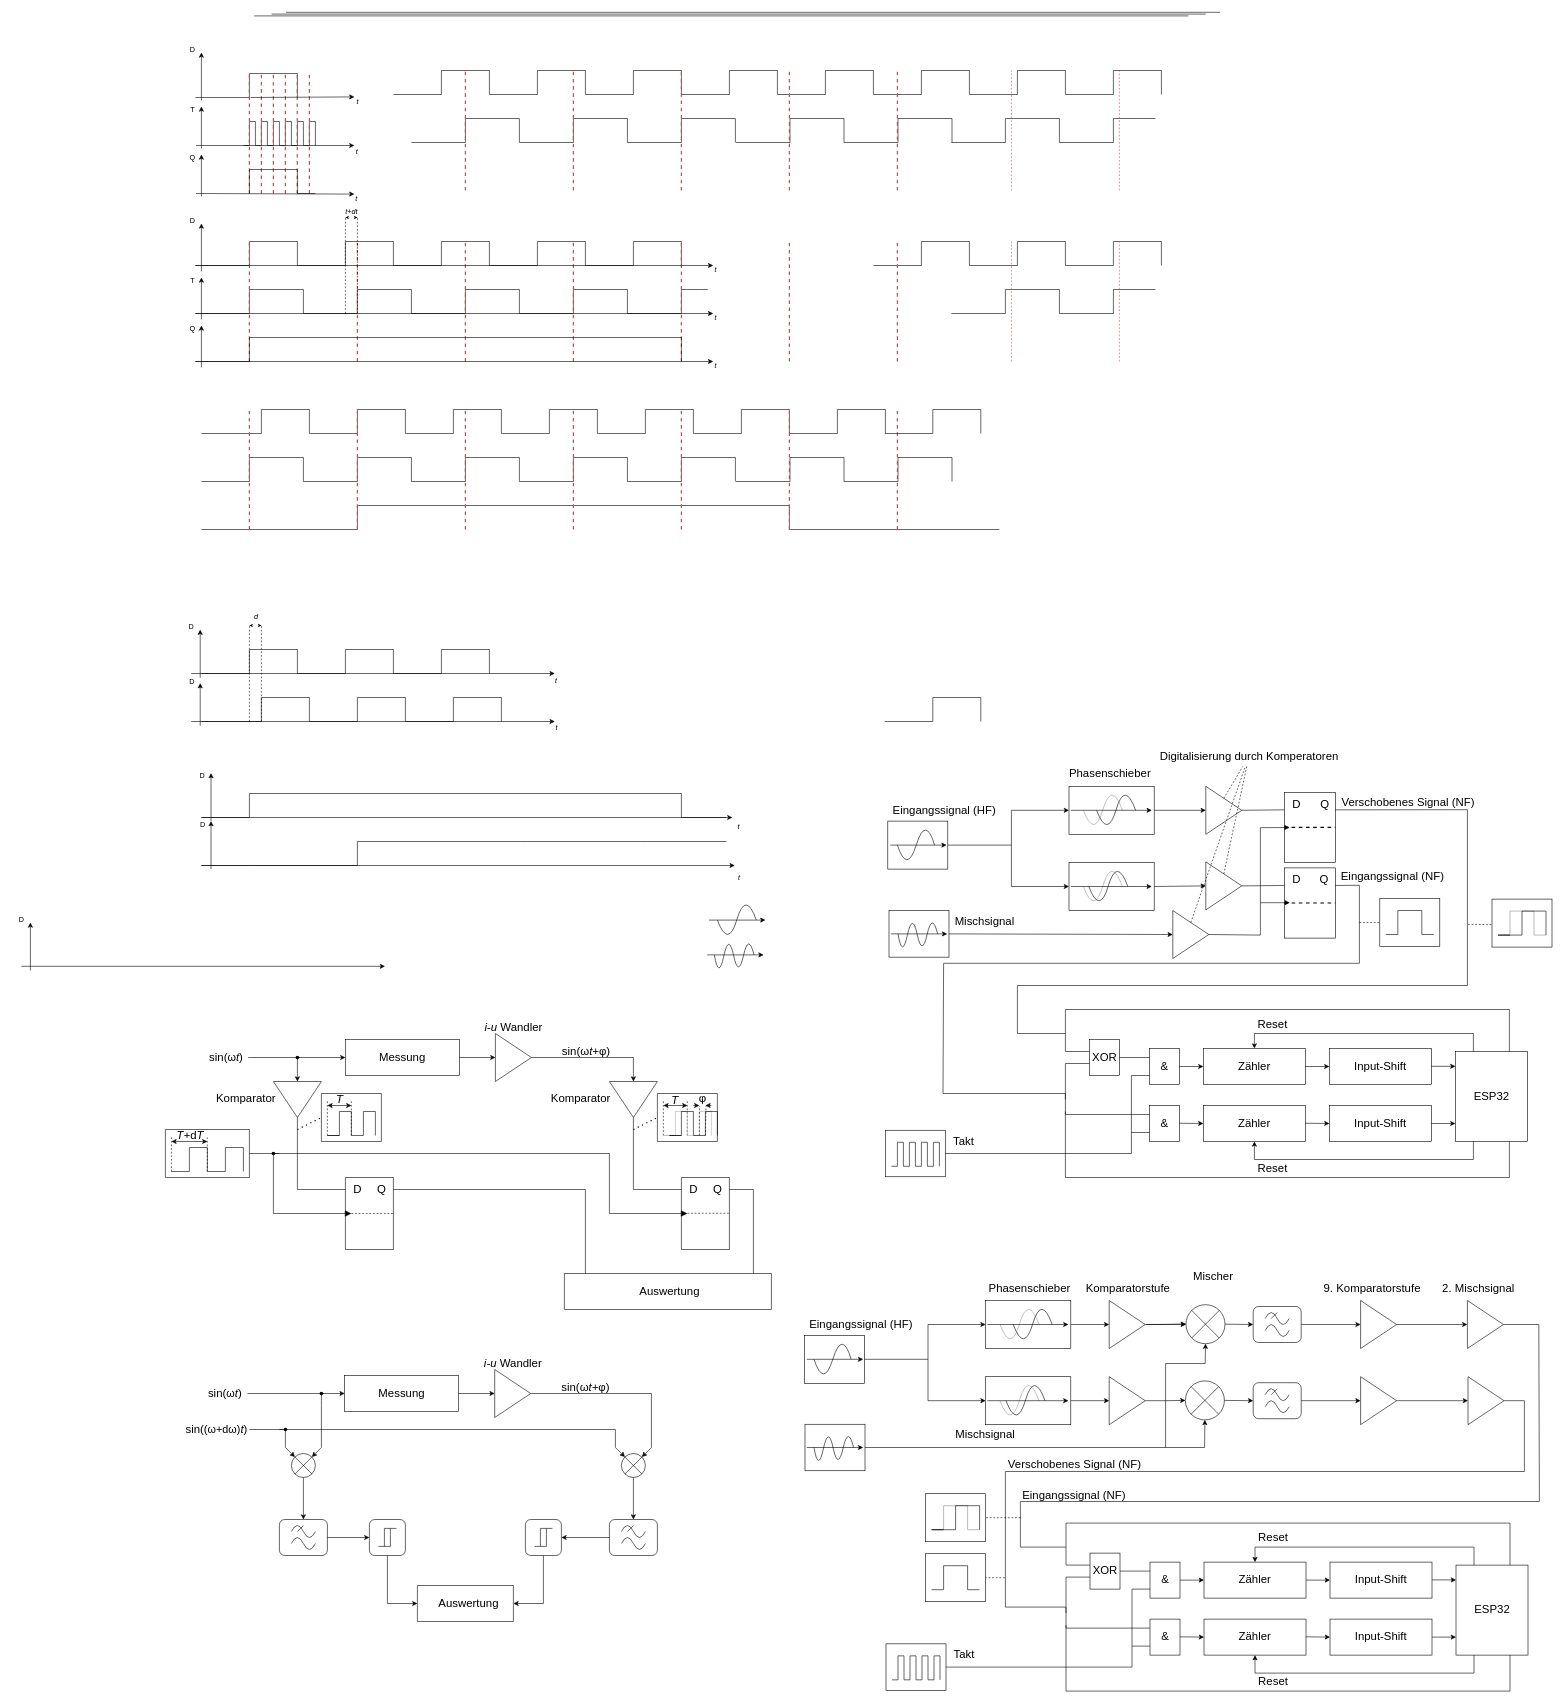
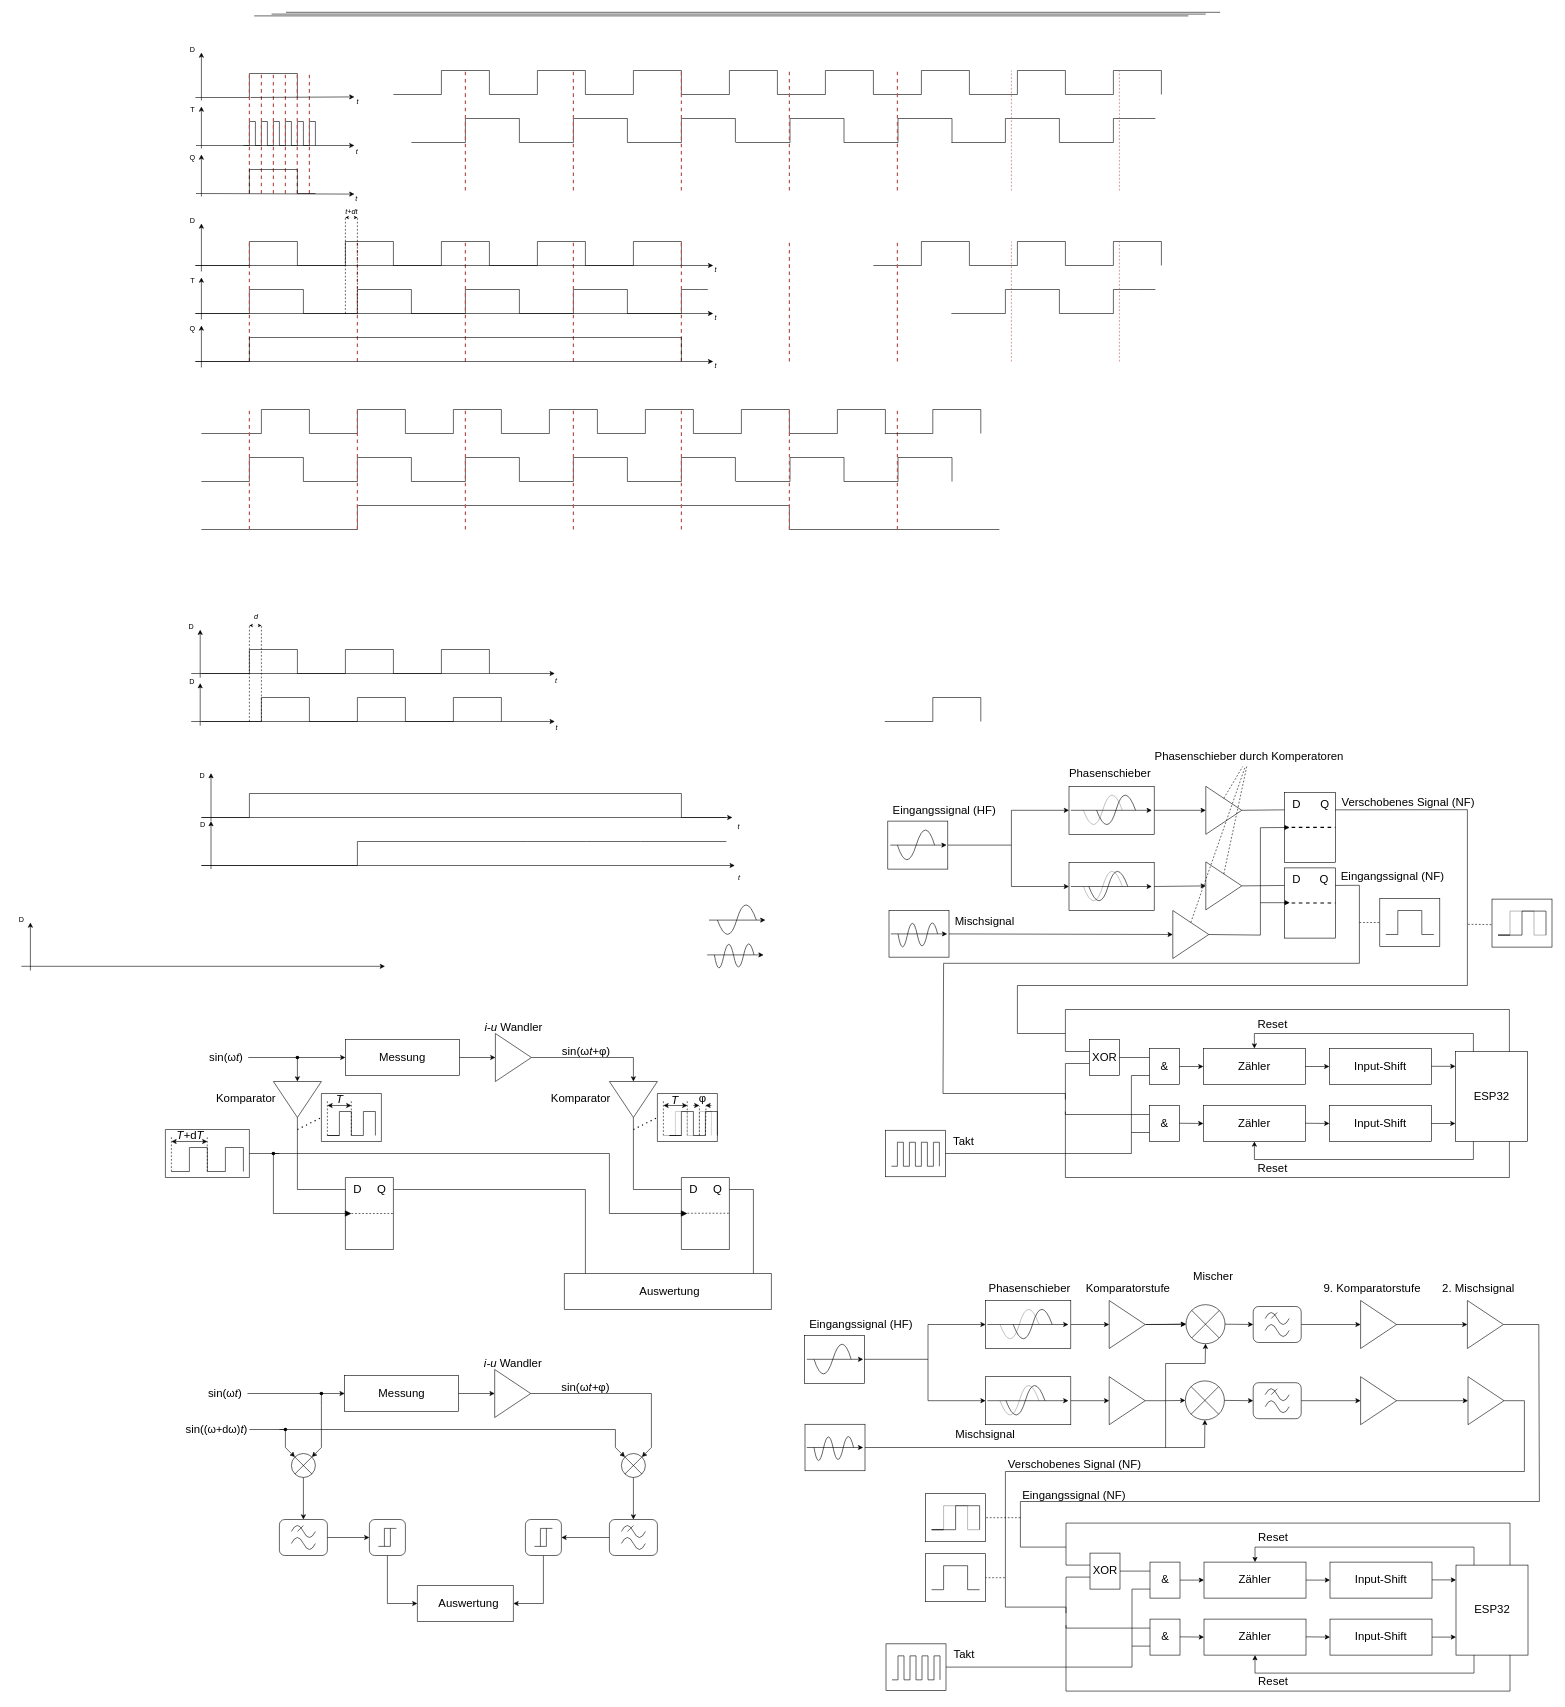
- <mxCell id="319" value="&lt;font style=&quot;font-size: 19px;&quot;&gt;Digitalisierung durch Komperatoren&lt;/font&gt;" style="text;html=1;align=center;verticalAlign=middle;resizable=0;points=[];autosize=1;strokeColor=none;fillColor=none;fontSize=13;fontColor=#000000;" parent="1" vertex="1"><mxGeometry x="1923" y="1242" width="316" height="35" as="geometry" /></mxCell>
+ <mxCell id="319" value="&lt;font style=&quot;font-size: 19px;&quot;&gt;Phasenschieber durch Komperatoren&lt;/font&gt;" style="text;html=1;align=center;verticalAlign=middle;resizable=0;points=[];autosize=1;strokeColor=none;fillColor=none;fontSize=13;fontColor=#000000;" parent="1" vertex="1"><mxGeometry x="1923" y="1242" width="316" height="35" as="geometry" /></mxCell>
